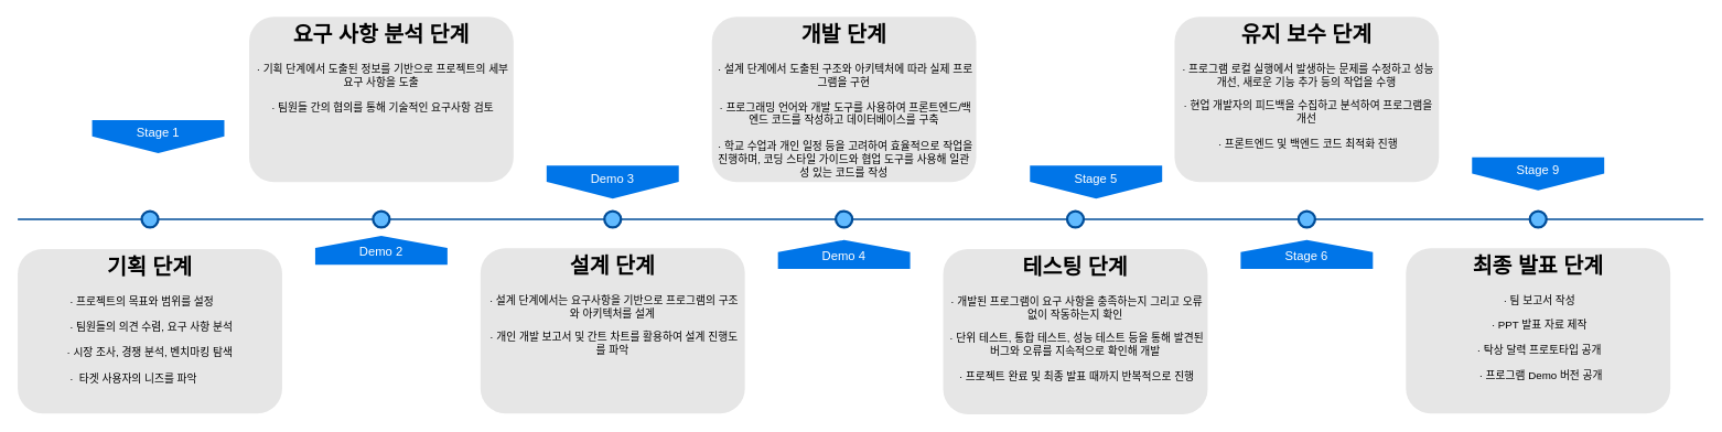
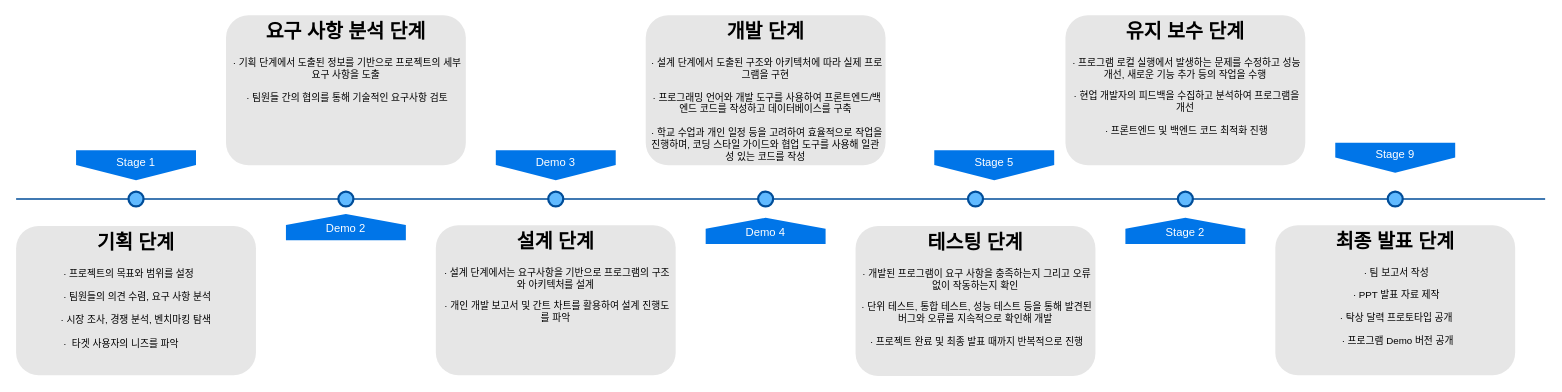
- <mxCell id="3" value="Stage 1" style="shape=offPageConnector;whiteSpace=wrap;html=1;fillColor=#0075E8;fontSize=15;fontColor=#FFFFFF;size=0.509;verticalAlign=top;strokeColor=none;" parent="1" vertex="1"><mxGeometry x="110" y="145" width="160" height="40" as="geometry" /></mxCell>
+ <mxCell id="3" value="Stage 1" style="shape=offPageConnector;whiteSpace=wrap;html=1;fillColor=#0075E8;fontSize=15;fontColor=#FFFFFF;size=0.509;verticalAlign=top;strokeColor=none;" parent="1" vertex="1"><mxGeometry x="100" y="200" width="160" height="40" as="geometry" /></mxCell>
- <mxCell id="16" value="&lt;span&gt;Stage 6&lt;/span&gt;" style="shape=offPageConnector;whiteSpace=wrap;html=1;fillColor=#0075E8;fontSize=15;fontColor=#FFFFFF;size=0.418;flipV=1;verticalAlign=bottom;strokeColor=none;spacingBottom=4;" vertex="1" parent="1"><mxGeometry x="1500" y="290" width="160" height="35" as="geometry" /></mxCell>
+ <mxCell id="16" value="&lt;span&gt;Stage 2&lt;/span&gt;" style="shape=offPageConnector;whiteSpace=wrap;html=1;fillColor=#0075E8;fontSize=15;fontColor=#FFFFFF;size=0.418;flipV=1;verticalAlign=bottom;strokeColor=none;spacingBottom=4;" vertex="1" parent="1"><mxGeometry x="1500" y="290" width="160" height="35" as="geometry" /></mxCell>
